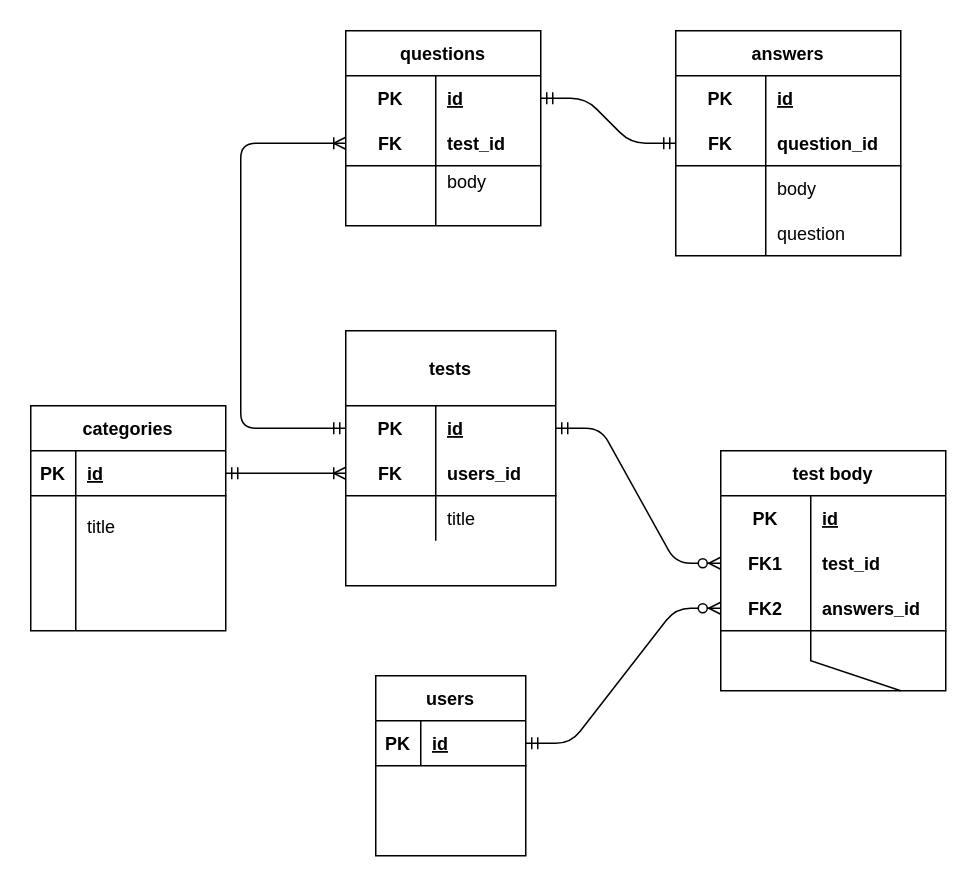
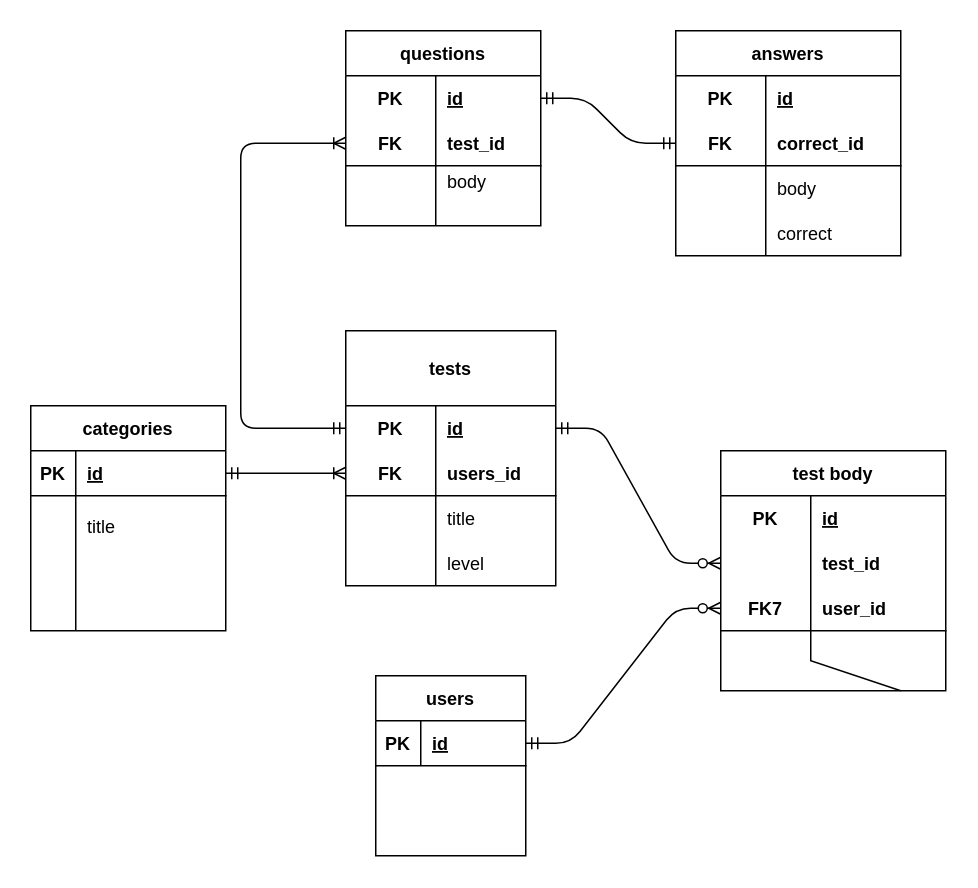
- <mxCell id="75" value="question_id" style="shape=partialRectangle;connectable=0;fillColor=none;top=0;left=0;bottom=0;right=0;align=left;spacingLeft=6;fontStyle=1;overflow=hidden;" vertex="1" parent="73"><mxGeometry x="60" width="90" height="30" as="geometry" /></mxCell>
+ <mxCell id="75" value="correct_id" style="shape=partialRectangle;connectable=0;fillColor=none;top=0;left=0;bottom=0;right=0;align=left;spacingLeft=6;fontStyle=1;overflow=hidden;" vertex="1" parent="73"><mxGeometry x="60" width="90" height="30" as="geometry" /></mxCell>
- <mxCell id="81" value="question" style="shape=partialRectangle;connectable=0;fillColor=none;top=0;left=0;bottom=0;right=0;align=left;spacingLeft=6;overflow=hidden;" vertex="1" parent="79"><mxGeometry x="60" width="90" height="30" as="geometry" /></mxCell>
+ <mxCell id="81" value="correct" style="shape=partialRectangle;connectable=0;fillColor=none;top=0;left=0;bottom=0;right=0;align=left;spacingLeft=6;overflow=hidden;" vertex="1" parent="79"><mxGeometry x="60" width="90" height="30" as="geometry" /></mxCell>
+ <mxCell id="17" value="level" style="shape=partialRectangle;connectable=0;fillColor=none;top=0;left=0;bottom=0;right=0;align=left;spacingLeft=6;overflow=hidden;" vertex="1" parent="15"><mxGeometry x="60" width="80" height="30" as="geometry" /></mxCell>
- <mxCell id="36" value="FK1" style="shape=partialRectangle;connectable=0;fillColor=none;top=0;left=0;bottom=0;right=0;fontStyle=1;overflow=hidden;" vertex="1" parent="35"><mxGeometry width="60" height="30" as="geometry" /></mxCell>
- <mxCell id="39" value="FK2" style="shape=partialRectangle;connectable=0;fillColor=none;top=0;left=0;bottom=0;right=0;fontStyle=1;overflow=hidden;" vertex="1" parent="38"><mxGeometry width="60" height="30" as="geometry" /></mxCell>
+ <mxCell id="39" value="FK7" style="shape=partialRectangle;connectable=0;fillColor=none;top=0;left=0;bottom=0;right=0;fontStyle=1;overflow=hidden;" vertex="1" parent="38"><mxGeometry width="60" height="30" as="geometry" /></mxCell>
- <mxCell id="40" value="answers_id" style="shape=partialRectangle;connectable=0;fillColor=none;top=0;left=0;bottom=0;right=0;align=left;spacingLeft=6;fontStyle=1;overflow=hidden;" vertex="1" parent="38"><mxGeometry x="60" width="90" height="30" as="geometry" /></mxCell>
+ <mxCell id="40" value="user_id" style="shape=partialRectangle;connectable=0;fillColor=none;top=0;left=0;bottom=0;right=0;align=left;spacingLeft=6;fontStyle=1;overflow=hidden;" vertex="1" parent="38"><mxGeometry x="60" width="90" height="30" as="geometry" /></mxCell>
